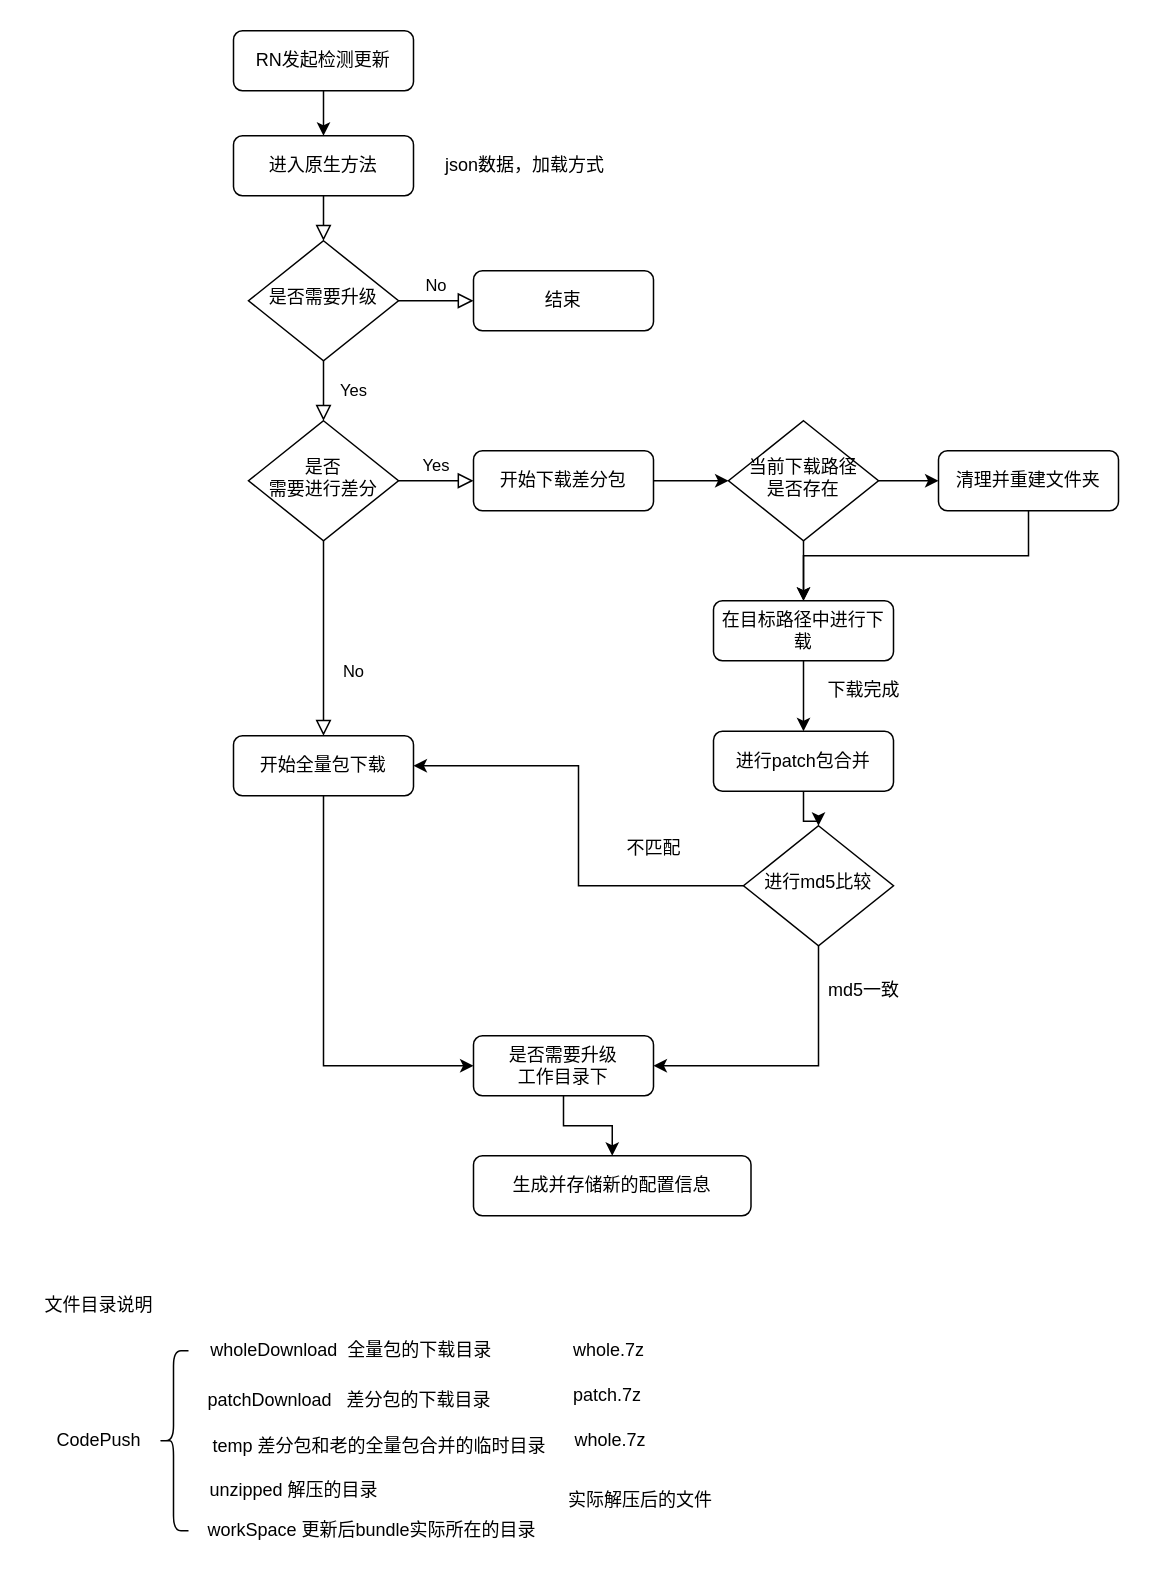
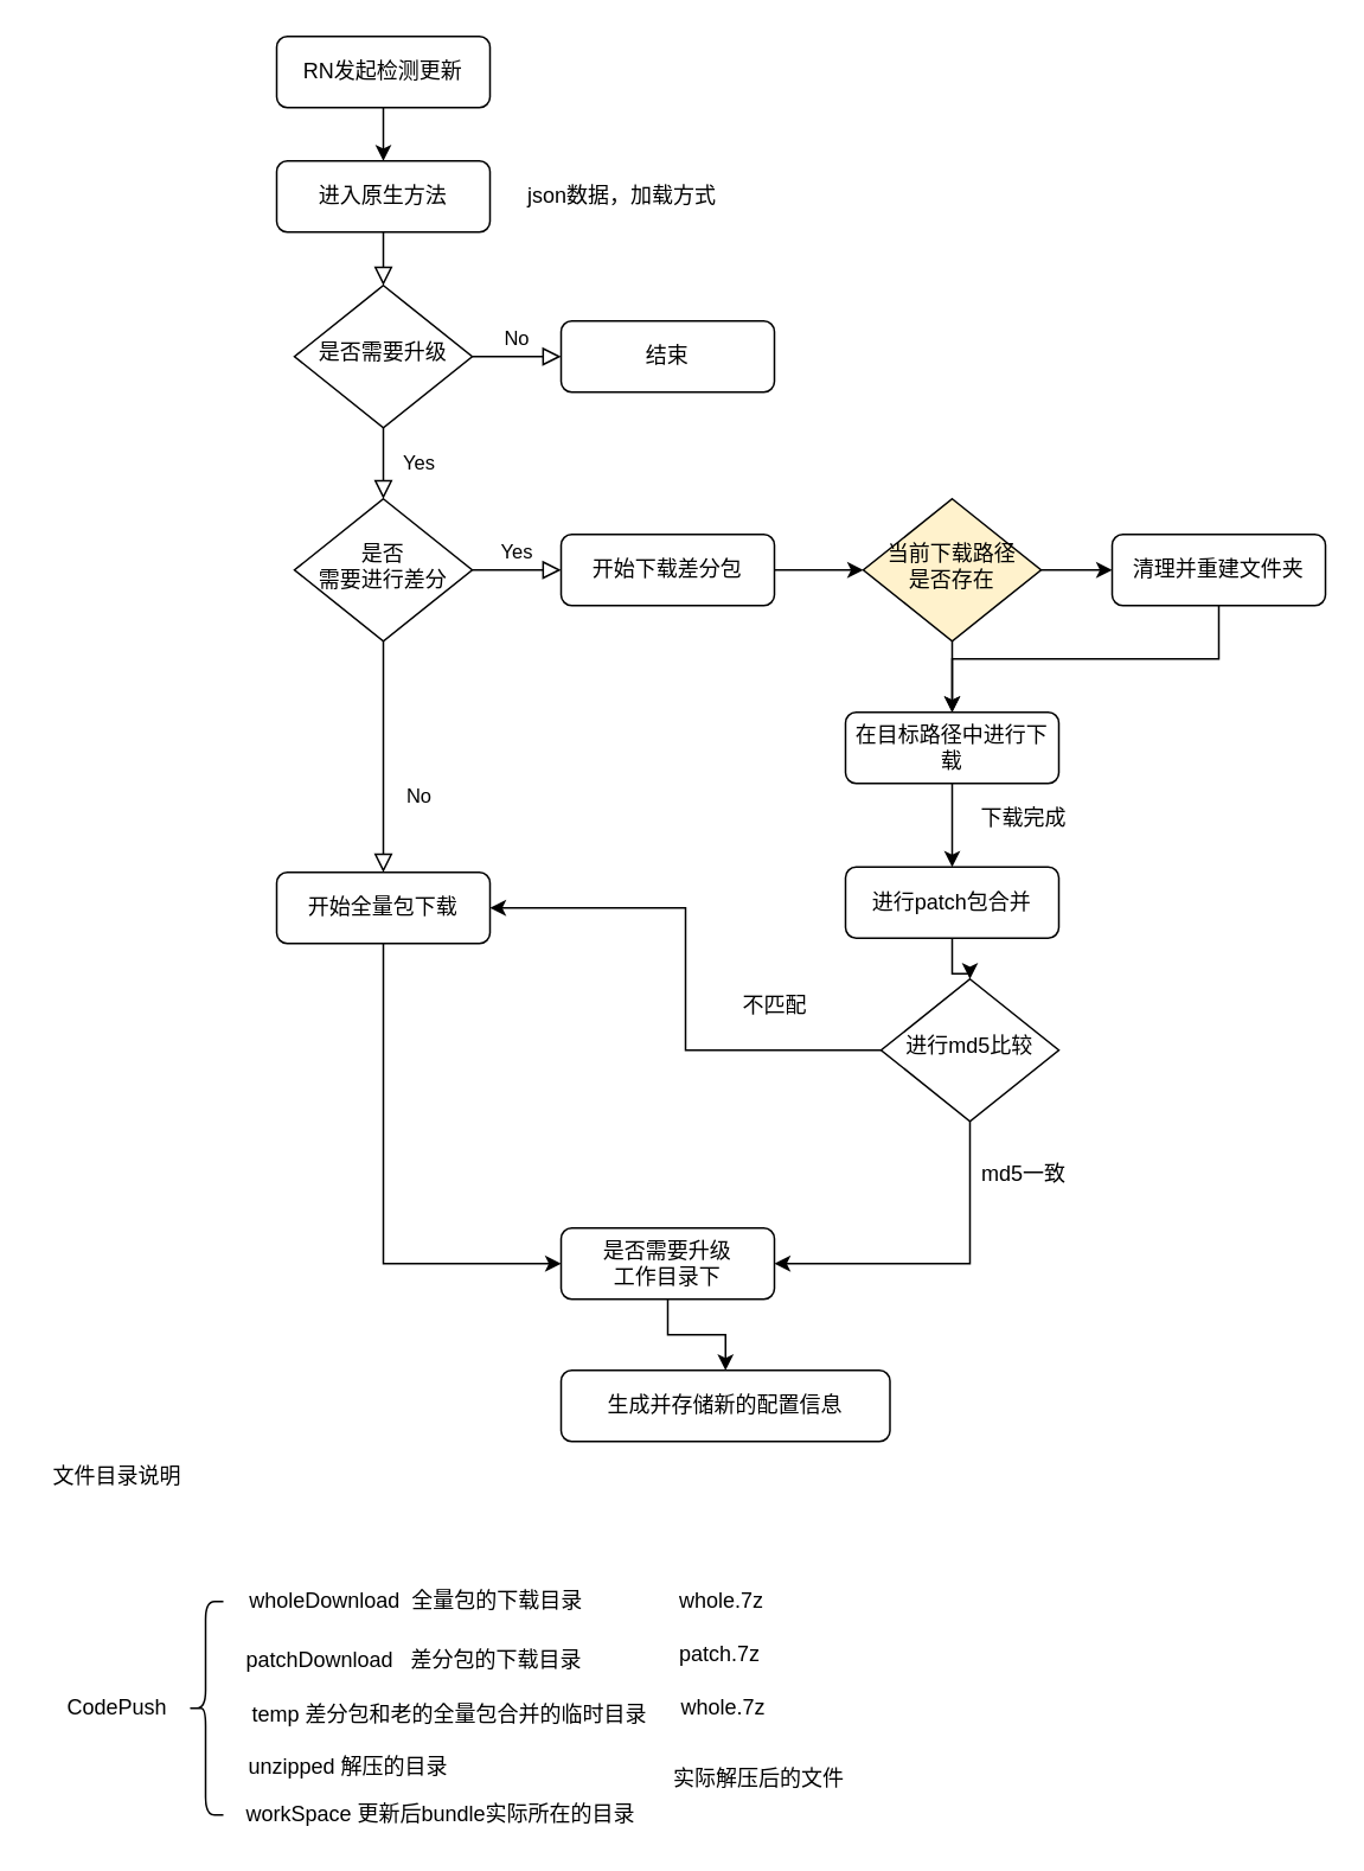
- <mxCell id="26" value="当前下载路径&lt;br&gt;是否存在" style="rhombus;whiteSpace=wrap;html=1;shadow=0;fontFamily=Helvetica;fontSize=12;align=center;strokeWidth=1;spacing=6;spacingTop=-4;" parent="1" vertex="1"><mxGeometry x="485" y="280" width="100" height="80" as="geometry" /></mxCell>
+ <mxCell id="26" value="当前下载路径&lt;br&gt;是否存在" style="rhombus;whiteSpace=wrap;html=1;shadow=0;fontFamily=Helvetica;fontSize=12;align=center;strokeWidth=1;spacing=6;spacingTop=-4;fillColor=#fff2cc;" parent="1" vertex="1"><mxGeometry x="485" y="280" width="100" height="80" as="geometry" /></mxCell>
- <mxCell id="38" value="文件目录说明" style="text;html=1;align=center;verticalAlign=middle;resizable=0;points=[];autosize=1;strokeColor=none;fillColor=none;" parent="1" vertex="1"><mxGeometry x="20" y="860" width="90" height="20" as="geometry" /></mxCell>
+ <mxCell id="38" value="文件目录说明" style="text;html=1;align=center;verticalAlign=middle;resizable=0;points=[];autosize=1;strokeColor=none;fillColor=none;" parent="1" vertex="1"><mxGeometry x="20" y="820" width="90" height="20" as="geometry" /></mxCell>
